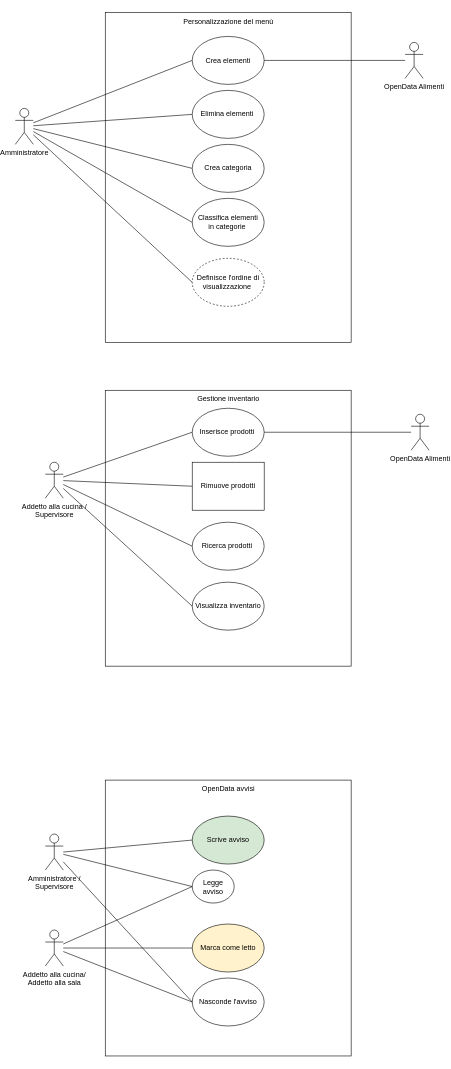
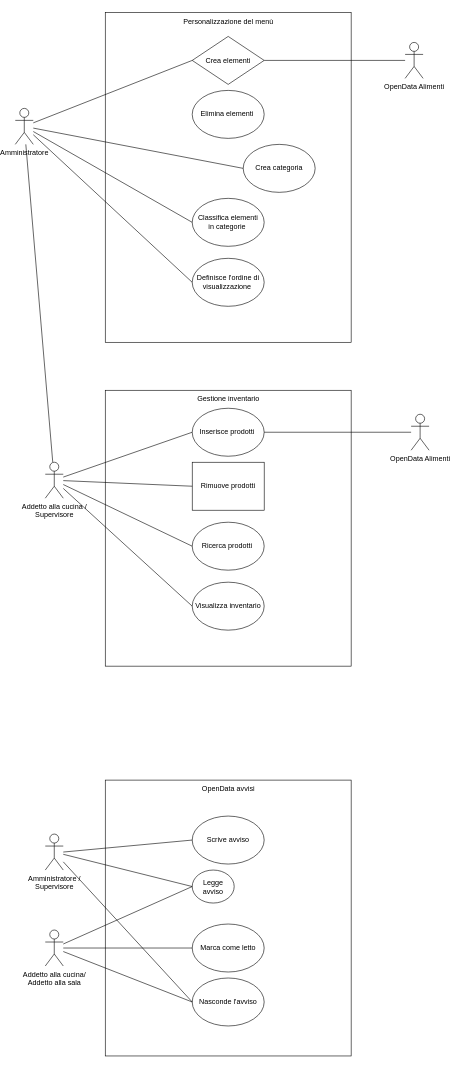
- <mxCell id="4" value="Crea elementi" style="ellipse;whiteSpace=wrap;html=1;" vertex="1" parent="1"><mxGeometry x="315" y="60" width="120" height="80" as="geometry" /></mxCell>
+ <mxCell id="4" value="Crea elementi" style="rhombus;whiteSpace=wrap;html=1;" vertex="1" parent="1"><mxGeometry x="315" y="60" width="120" height="80" as="geometry" /></mxCell>
- <mxCell id="11" value="" style="endArrow=none;html=1;rounded=0;entryX=0;entryY=0.5;entryDx=0;entryDy=0;" edge="1" parent="1" source="3" target="5"><mxGeometry width="50" height="50" relative="1" as="geometry"><mxPoint x="480" y="240" as="sourcePoint" /><mxPoint x="650" y="240" as="targetPoint" /></mxGeometry></mxCell>
+ <mxCell id="11" value="" style="endArrow=none;html=1;rounded=0;" edge="1" parent="1" source="3" target="16"><mxGeometry width="50" height="50" relative="1" as="geometry"><mxPoint x="480" y="240" as="sourcePoint" /><mxPoint x="650" y="240" as="targetPoint" /></mxGeometry></mxCell>
- <mxCell id="41" value="Crea categoria" style="ellipse;whiteSpace=wrap;html=1;" vertex="1" parent="1"><mxGeometry x="315" y="240" width="120" height="80" as="geometry" /></mxCell>
+ <mxCell id="41" value="Crea categoria" style="ellipse;whiteSpace=wrap;html=1;" vertex="1" parent="1"><mxGeometry x="400" y="240" width="120" height="80" as="geometry" /></mxCell>
- <mxCell id="8" value="Definisce l'ordine di visualizzazione&amp;nbsp;" style="ellipse;whiteSpace=wrap;html=1;dashed=1;" vertex="1" parent="1"><mxGeometry x="315" y="430" width="120" height="80" as="geometry" /></mxCell>
+ <mxCell id="8" value="Definisce l'ordine di visualizzazione&amp;nbsp;" style="ellipse;whiteSpace=wrap;html=1;" vertex="1" parent="1"><mxGeometry x="315" y="430" width="120" height="80" as="geometry" /></mxCell>
- <mxCell id="32" value="Scrive avviso" style="ellipse;whiteSpace=wrap;html=1;fillColor=#d5e8d4;" vertex="1" parent="1"><mxGeometry x="315" y="1360" width="120" height="80" as="geometry" /></mxCell>
+ <mxCell id="32" value="Scrive avviso" style="ellipse;whiteSpace=wrap;html=1;" vertex="1" parent="1"><mxGeometry x="315" y="1360" width="120" height="80" as="geometry" /></mxCell>
- <mxCell id="34" value="Marca come letto" style="ellipse;whiteSpace=wrap;html=1;fillColor=#fff2cc;" vertex="1" parent="1"><mxGeometry x="315" y="1540" width="120" height="80" as="geometry" /></mxCell>
+ <mxCell id="34" value="Marca come letto" style="ellipse;whiteSpace=wrap;html=1;" vertex="1" parent="1"><mxGeometry x="315" y="1540" width="120" height="80" as="geometry" /></mxCell>
